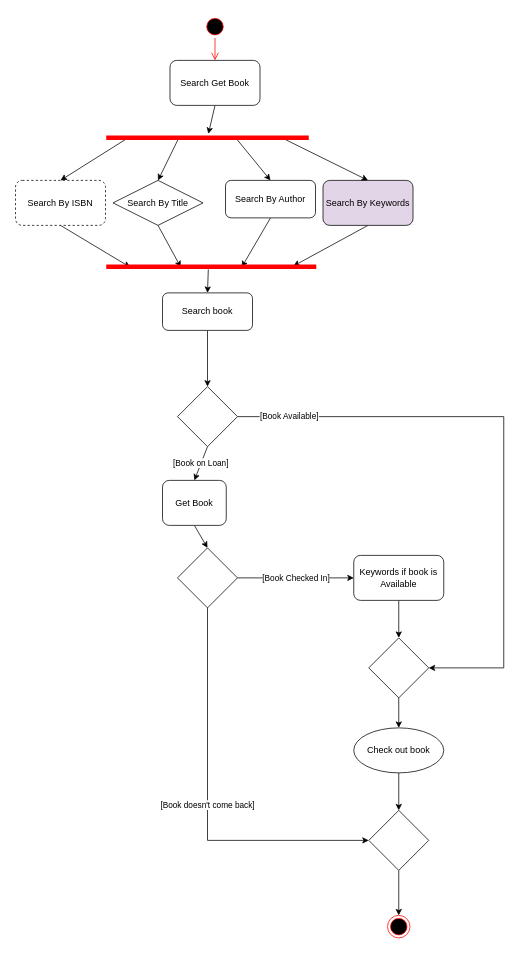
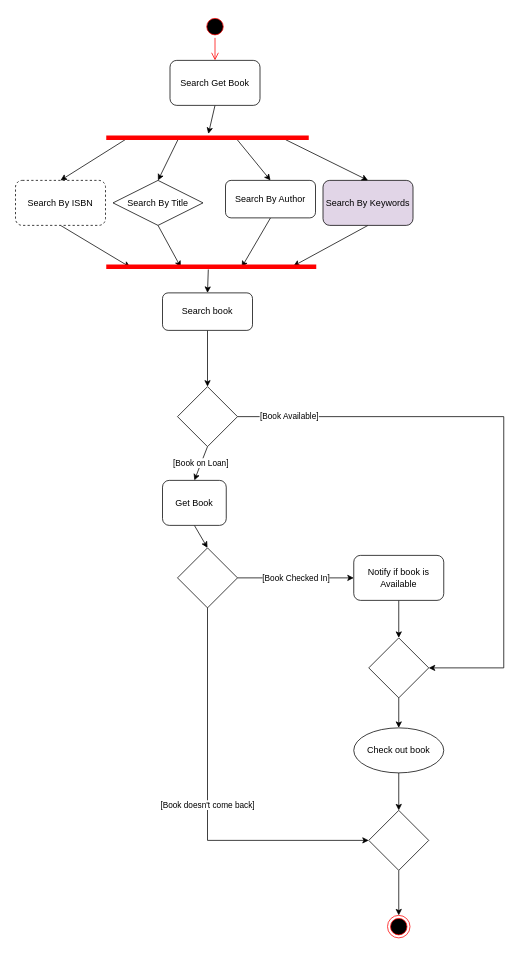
- <mxCell id="34" value="Keywords if book is Available" style="rounded=1;whiteSpace=wrap;html=1;" vertex="1" parent="1"><mxGeometry x="471" y="740" width="120" height="60" as="geometry" /></mxCell>
+ <mxCell id="34" value="Notify if book is Available" style="rounded=1;whiteSpace=wrap;html=1;" vertex="1" parent="1"><mxGeometry x="471" y="740" width="120" height="60" as="geometry" /></mxCell>
